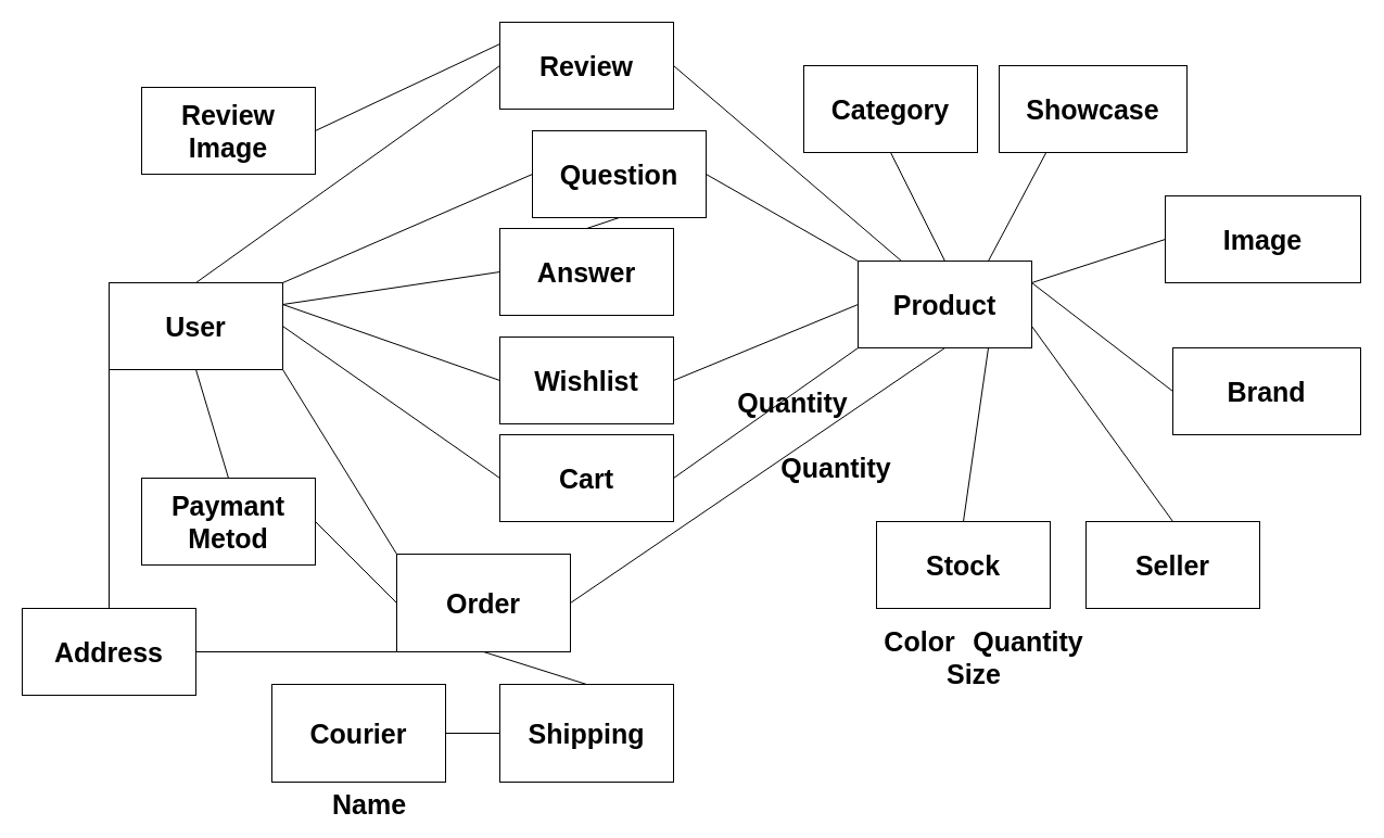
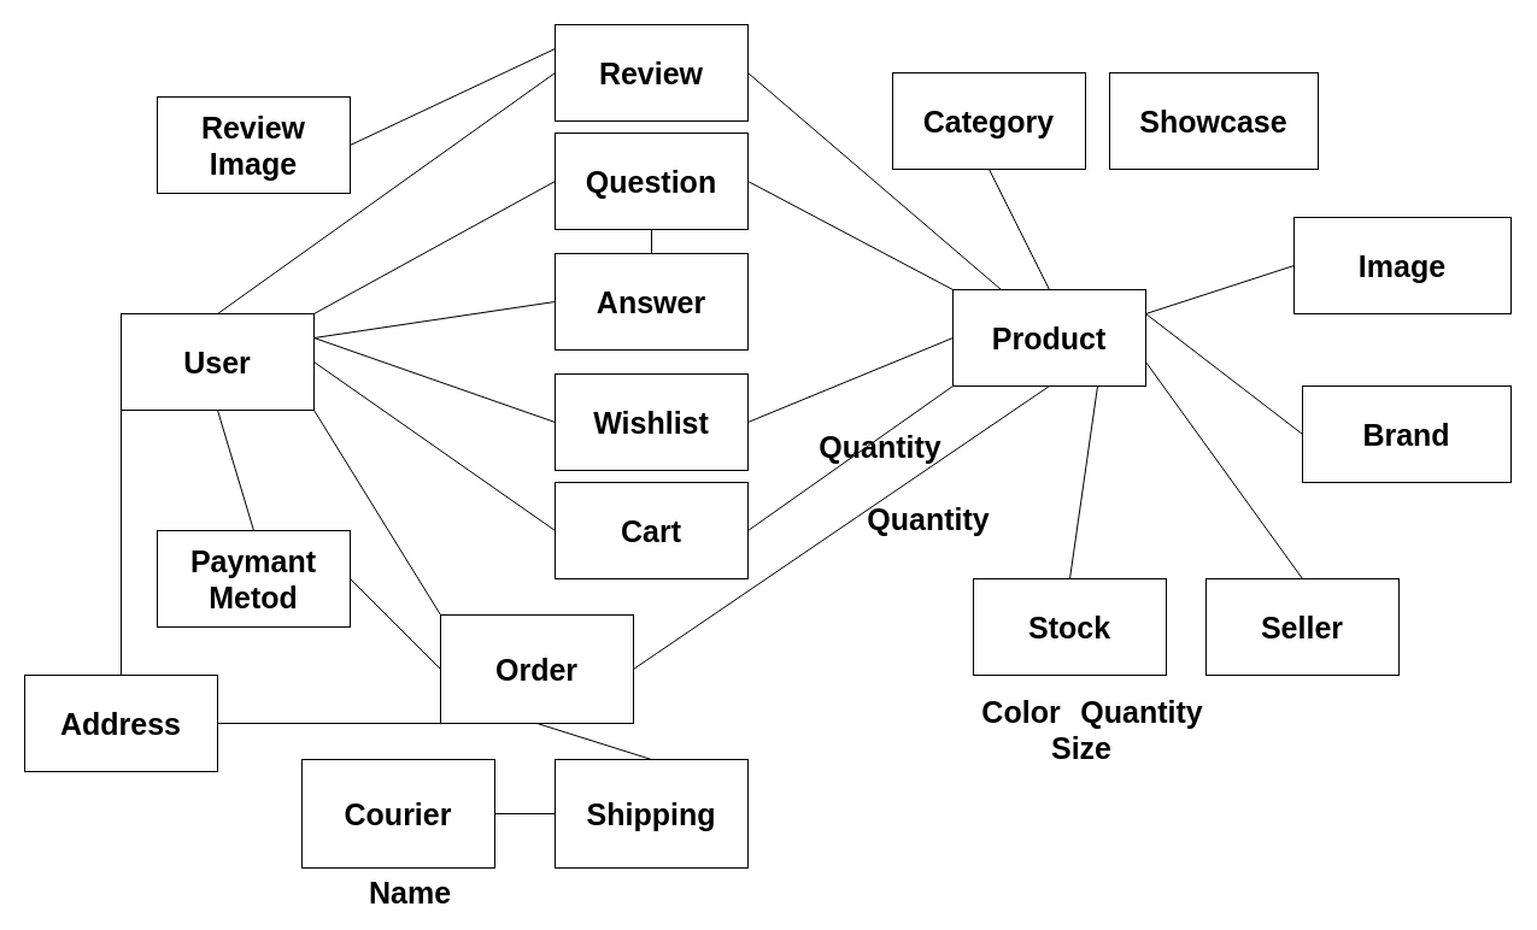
- <mxCell id="44" value="Question" style="rounded=0;whiteSpace=wrap;html=1;fontSize=25;fontStyle=1" vertex="1" parent="1"><mxGeometry x="490" y="120" width="160" height="80" as="geometry" /></mxCell>
+ <mxCell id="44" value="Question" style="rounded=0;whiteSpace=wrap;html=1;fontSize=25;fontStyle=1" vertex="1" parent="1"><mxGeometry x="460" width="160" height="80" as="geometry" y="110" /></mxCell>
- <mxCell id="43" value="" style="endArrow=none;html=1;fontSize=25;entryX=0.25;entryY=1;entryDx=0;entryDy=0;exitX=0.75;exitY=0;exitDx=0;exitDy=0;" edge="1" parent="1" source="3" target="42"><mxGeometry width="50" height="50" relative="1" as="geometry"><mxPoint x="690" y="630" as="sourcePoint" /><mxPoint x="740" y="580" as="targetPoint" /></mxGeometry></mxCell>
